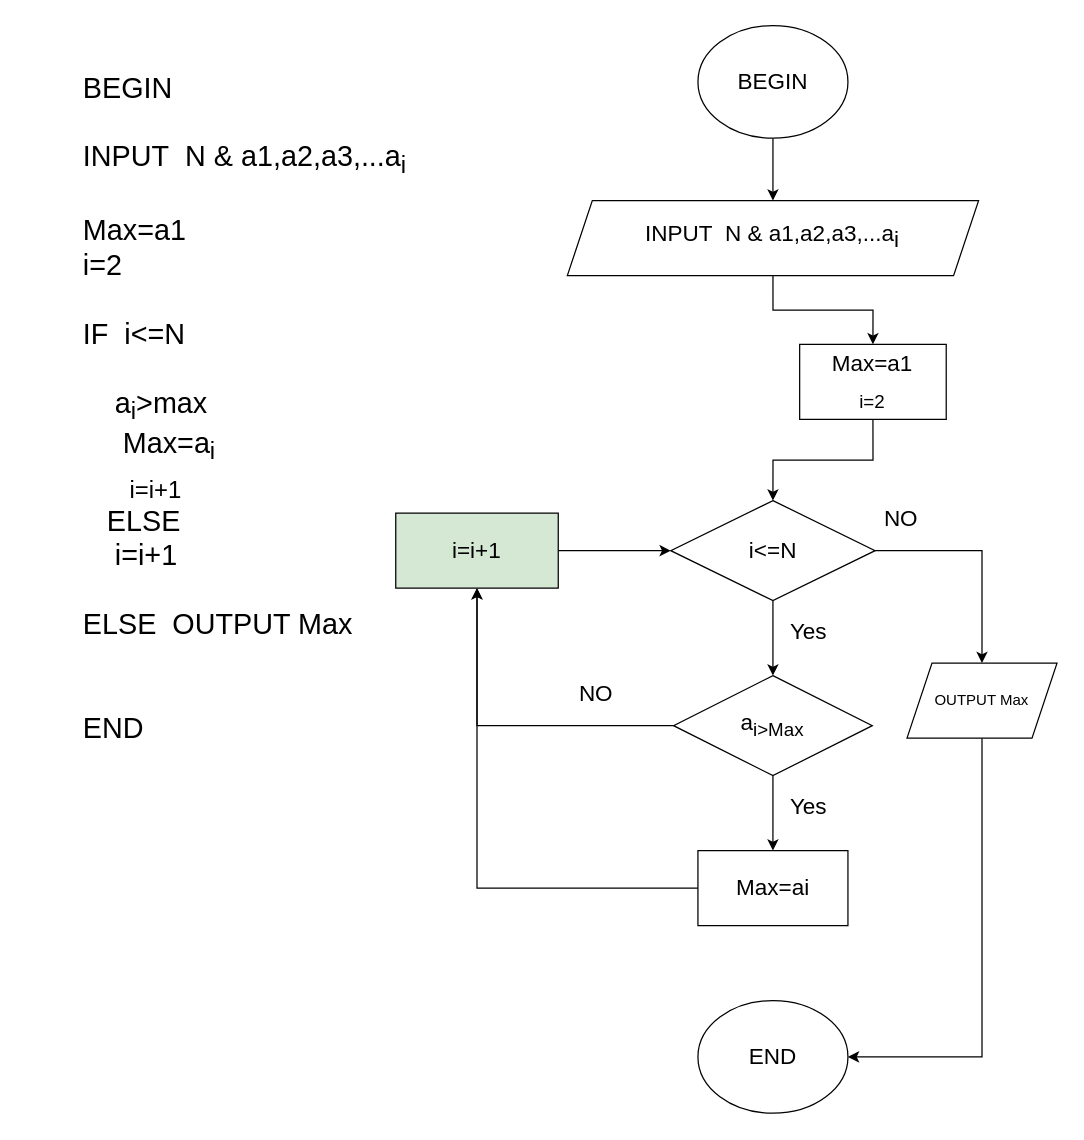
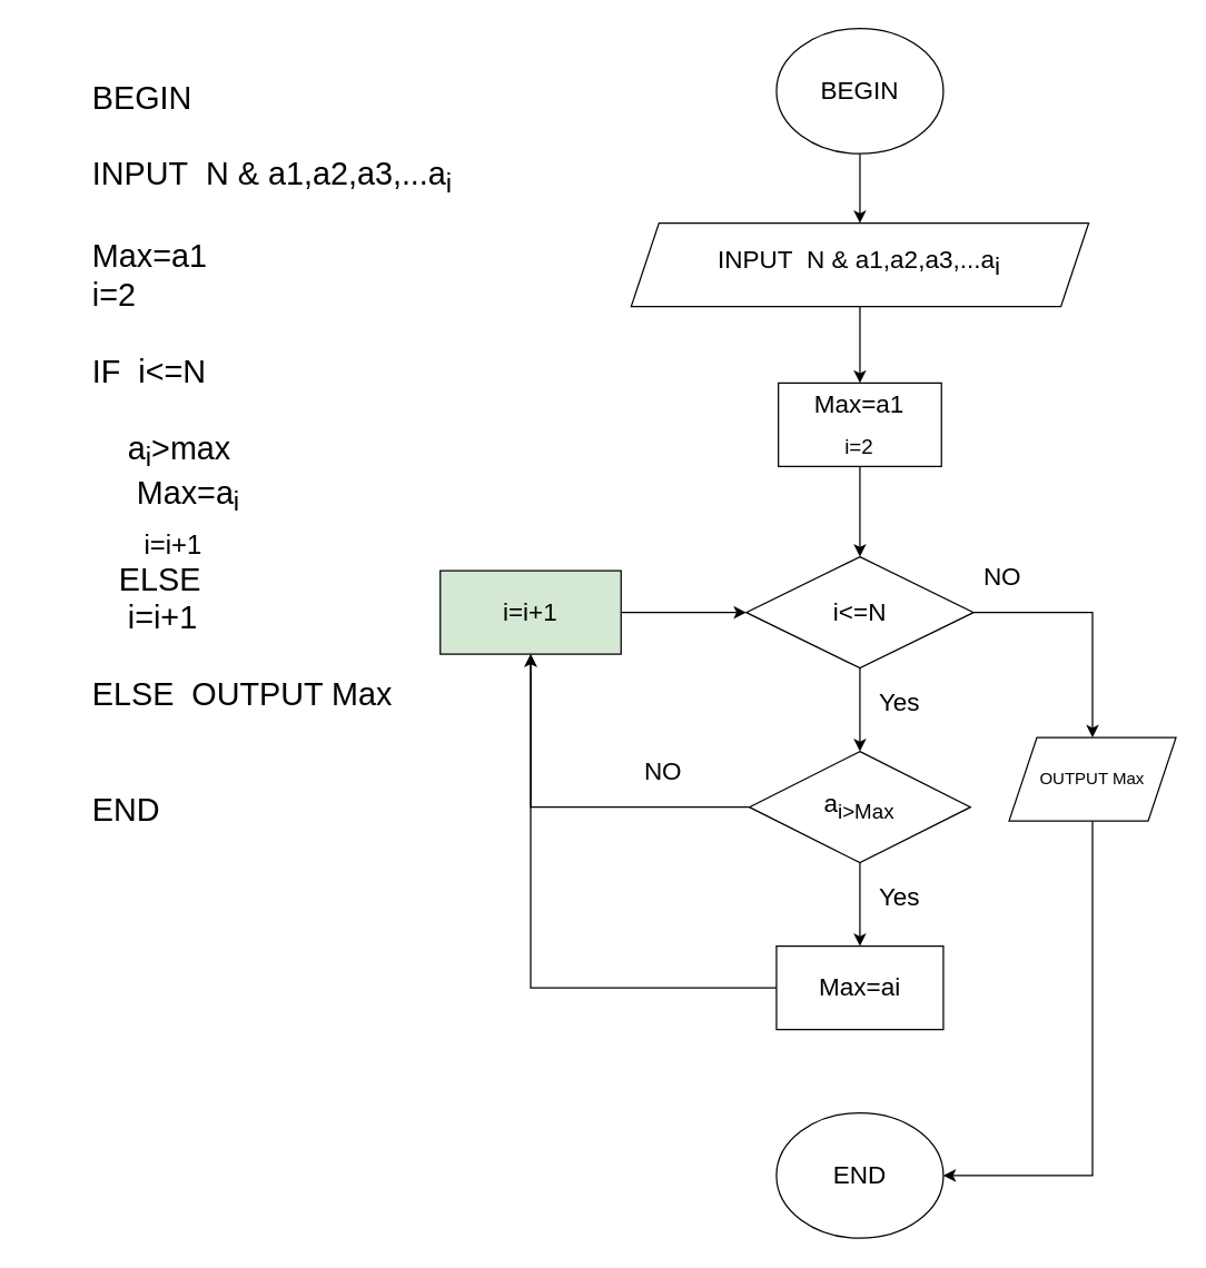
- <mxCell id="11" value="&lt;span&gt;Max=a1&lt;/span&gt;&lt;sub&gt;&lt;br&gt;i=2&lt;/sub&gt;" style="rounded=0;whiteSpace=wrap;html=1;fontSize=18;" parent="1" vertex="1"><mxGeometry x="639.13" y="275" width="117.25" height="60" as="geometry" /></mxCell>
+ <mxCell id="11" value="&lt;span&gt;Max=a1&lt;/span&gt;&lt;sub&gt;&lt;br&gt;i=2&lt;/sub&gt;" style="rounded=0;whiteSpace=wrap;html=1;fontSize=18;" parent="1" vertex="1"><mxGeometry x="559.13" y="275" width="117.25" height="60" as="geometry" /></mxCell>
